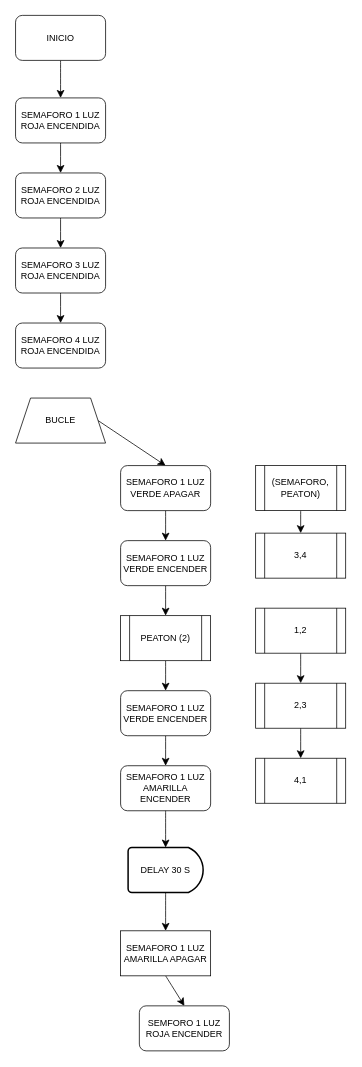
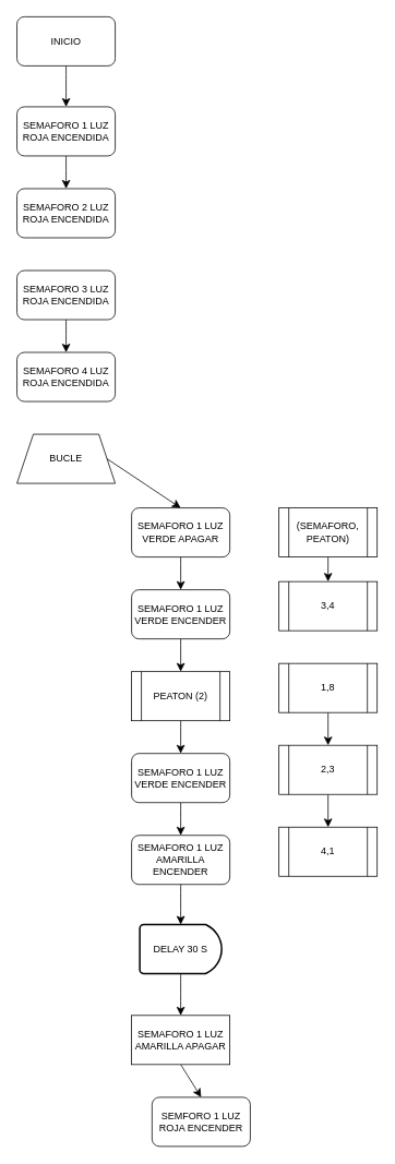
- <mxCell id="6" style="edgeStyle=none;curved=1;rounded=0;orthogonalLoop=1;jettySize=auto;html=1;exitX=0.5;exitY=1;exitDx=0;exitDy=0;entryX=0.5;entryY=0;entryDx=0;entryDy=0;fontSize=12;startSize=8;endSize=8;" edge="1" parent="1" source="7" target="9"><mxGeometry relative="1" as="geometry" /></mxCell>
- <mxCell id="32" value="1,2" style="shape=process;whiteSpace=wrap;html=1;backgroundOutline=1;" vertex="1" parent="1"><mxGeometry x="340" y="810" width="120" height="60" as="geometry" /></mxCell>
+ <mxCell id="32" value="1,8" style="shape=process;whiteSpace=wrap;html=1;backgroundOutline=1;" vertex="1" parent="1"><mxGeometry x="340" y="810" width="120" height="60" as="geometry" /></mxCell>
